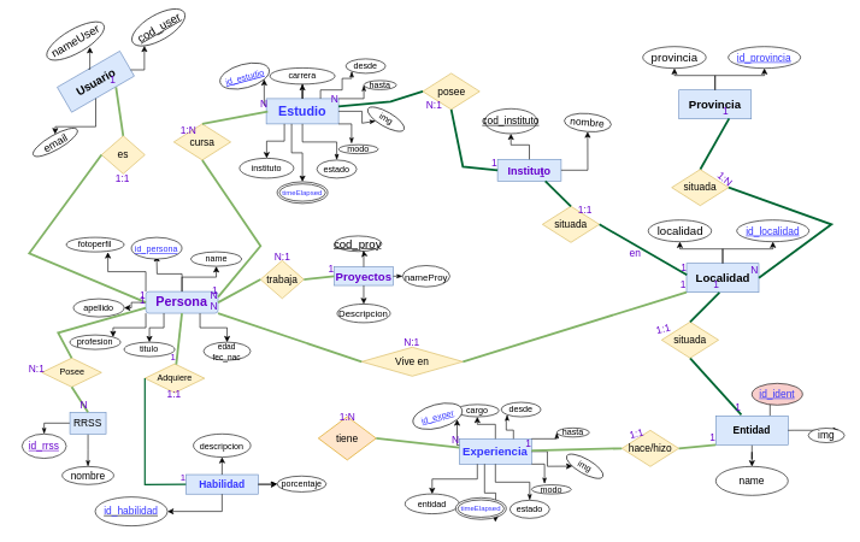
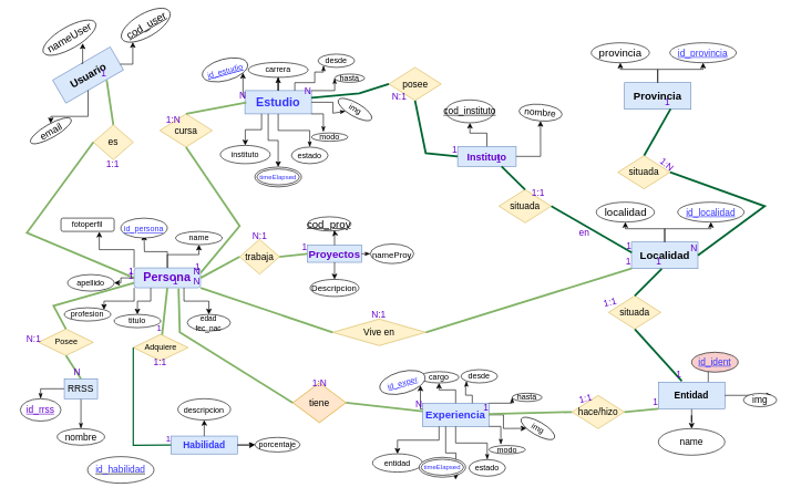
- <mxCell id="20" value="fotoperfil" style="ellipse;whiteSpace=wrap;html=1;" vertex="1" parent="9"><mxGeometry width="80" height="20" as="geometry" /></mxCell>
+ <mxCell id="20" value="fotoperfil" style="whiteSpace=wrap;html=1;rounded=1;" vertex="1" parent="9"><mxGeometry width="80" height="20" as="geometry" /></mxCell>
+ <mxCell id="175" value="" style="endArrow=none;html=1;rounded=0;fontSize=14;fontColor=#6600CC;strokeColor=#82b366;strokeWidth=3;entryX=0.669;entryY=1.032;entryDx=0;entryDy=0;entryPerimeter=0;exitX=0;exitY=0.5;exitDx=0;exitDy=0;fillColor=#d5e8d4;" edge="1" parent="1" source="32" target="11"><mxGeometry relative="1" as="geometry"><mxPoint x="310" y="590" as="sourcePoint" /><mxPoint x="470" y="590" as="targetPoint" /><Array as="points"><mxPoint x="270" y="500" /></Array></mxGeometry></mxCell>
+ <mxCell id="176" value="1" style="resizable=0;html=1;align=right;verticalAlign=bottom;fontSize=14;fontColor=#6600CC;" connectable="0" vertex="1" parent="175"><mxGeometry x="1" relative="1" as="geometry" /></mxCell>
- <mxCell id="121" style="edgeStyle=orthogonalEdgeStyle;rounded=0;orthogonalLoop=1;jettySize=auto;html=1;exitX=0.5;exitY=1;exitDx=0;exitDy=0;entryX=1;entryY=0.5;entryDx=0;entryDy=0;fontSize=14;fontColor=#000000;startArrow=none;startFill=0;endArrow=classic;endFill=1;" edge="1" parent="1" source="26" target="120"><mxGeometry relative="1" as="geometry" /></mxCell>
